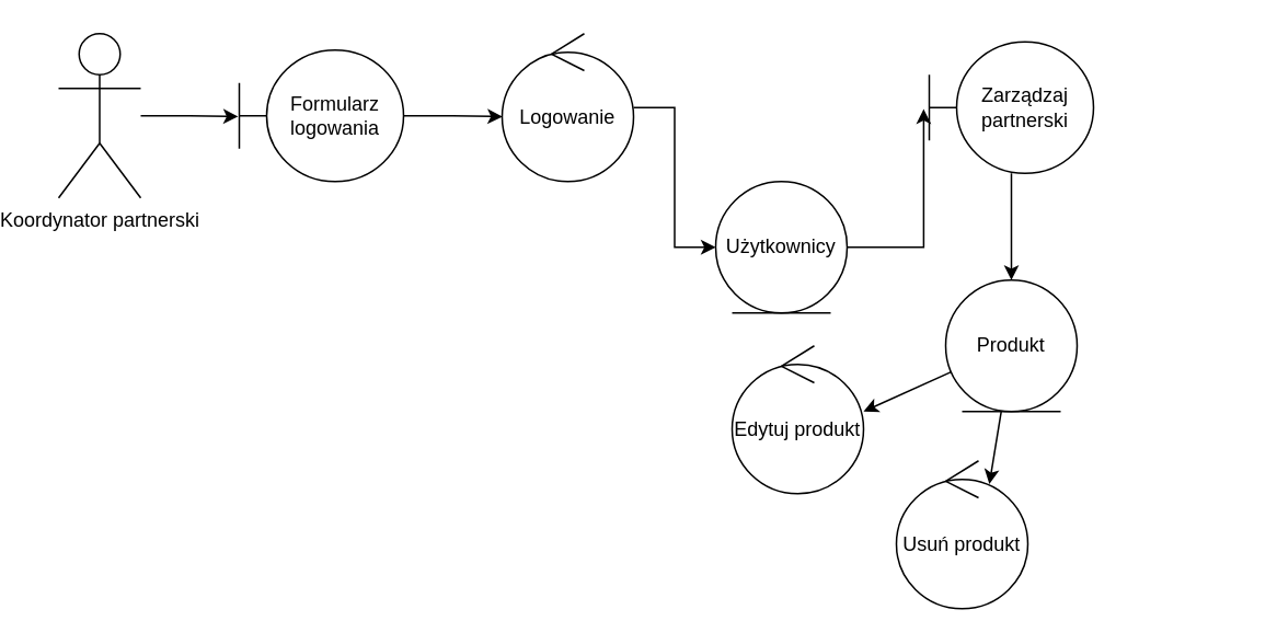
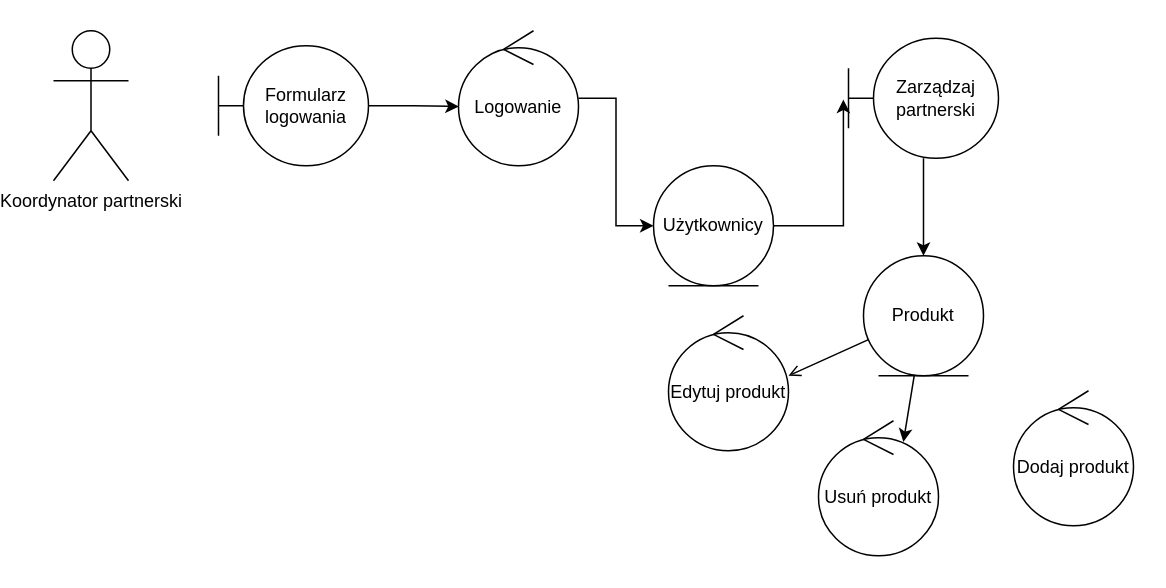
- <mxCell id="17" style="edgeStyle=orthogonalEdgeStyle;rounded=0;orthogonalLoop=1;jettySize=auto;html=1;entryX=-0.007;entryY=0.506;entryDx=0;entryDy=0;entryPerimeter=0;" edge="1" parent="1" source="2" target="3"><mxGeometry relative="1" as="geometry" /></mxCell>
- <mxCell id="16" style="rounded=0;orthogonalLoop=1;jettySize=auto;html=1;entryX=1;entryY=0.444;entryDx=0;entryDy=0;entryPerimeter=0;" edge="1" parent="1" source="9" target="12"><mxGeometry relative="1" as="geometry" /></mxCell>
+ <mxCell id="16" style="rounded=0;orthogonalLoop=1;jettySize=auto;html=1;entryX=1;entryY=0.444;entryDx=0;entryDy=0;entryPerimeter=0;endArrow=open;" edge="1" parent="1" source="9" target="12"><mxGeometry relative="1" as="geometry" /></mxCell>
+ <mxCell id="14" value="Dodaj produkt" style="ellipse;shape=umlControl;whiteSpace=wrap;html=1;" vertex="1" parent="1"><mxGeometry x="660" y="260" width="80" height="90" as="geometry" /></mxCell>
